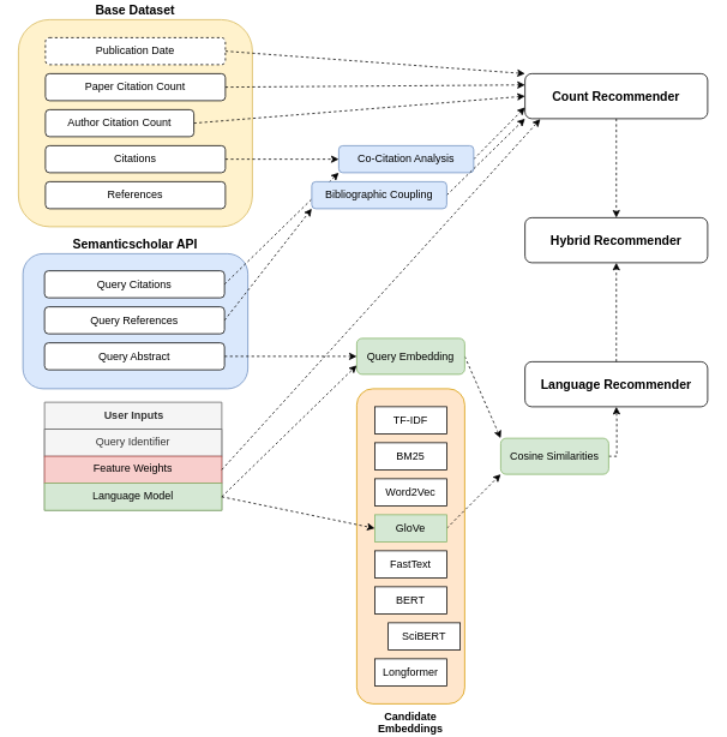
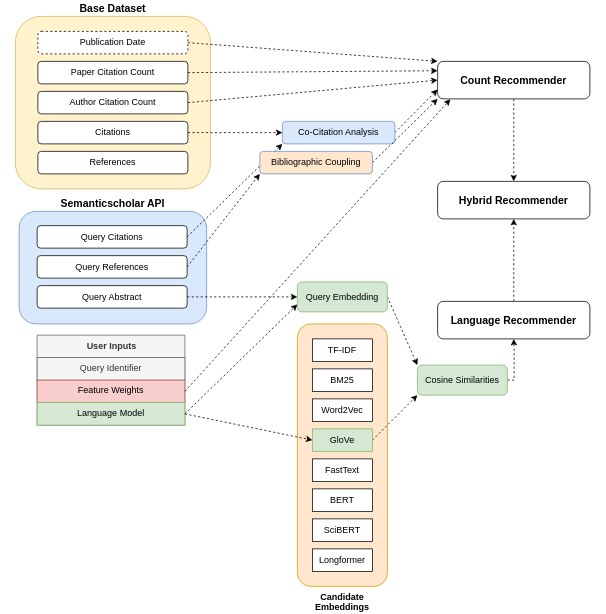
- <mxCell id="8" value="Author Citation Count" style="rounded=1;whiteSpace=wrap;html=1;glass=0;shadow=0;" parent="1" vertex="1"><mxGeometry x="50" y="120" width="165" height="30" as="geometry" /></mxCell>
+ <mxCell id="8" value="Author Citation Count" style="rounded=1;whiteSpace=wrap;html=1;glass=0;shadow=0;" parent="1" vertex="1"><mxGeometry x="50" y="120" width="200" height="30" as="geometry" /></mxCell>
- <mxCell id="41" value="Bibliographic Coupling" style="rounded=1;whiteSpace=wrap;html=1;glass=0;shadow=0;fillColor=#dae8fc;strokeColor=#6c8ebf;" parent="1" vertex="1"><mxGeometry x="346" y="200" width="150" height="30" as="geometry" /></mxCell>
+ <mxCell id="41" value="Bibliographic Coupling" style="rounded=1;whiteSpace=wrap;html=1;glass=0;shadow=0;fillColor=#ffe6cc;strokeColor=#6c8ebf;" parent="1" vertex="1"><mxGeometry x="346" y="200" width="150" height="30" as="geometry" /></mxCell>
- <mxCell id="19" value="SciBERT" style="rounded=0;whiteSpace=wrap;html=1;" parent="1" vertex="1"><mxGeometry x="431" y="690" width="80" height="30" as="geometry" /></mxCell>
+ <mxCell id="19" value="SciBERT" style="rounded=0;whiteSpace=wrap;html=1;" parent="1" vertex="1"><mxGeometry x="416" y="690" width="80" height="30" as="geometry" /></mxCell>
